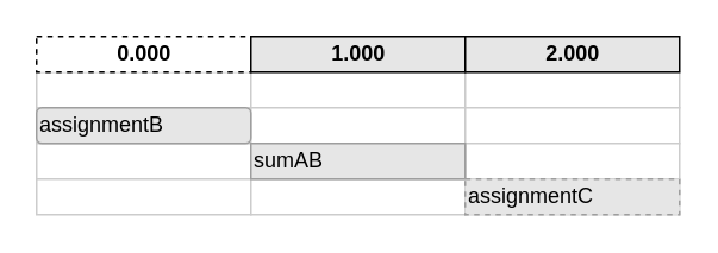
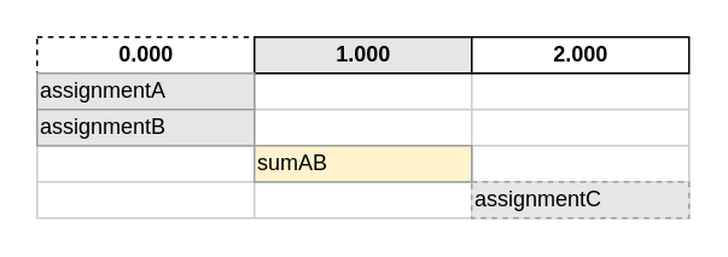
- <mxCell id="16" value="2.000" style="strokeWidth=1;fontStyle=1;html=1;fillColor=#e6e6e6;" parent="1" vertex="1"><mxGeometry x="260" y="20" width="120" height="20" as="geometry" /></mxCell>
+ <mxCell id="16" value="2.000" style="strokeWidth=1;fontStyle=1;html=1;" parent="1" vertex="1"><mxGeometry x="260" y="20" width="120" height="20" as="geometry" /></mxCell>
+ <mxCell id="17" value="assignmentA" style="align=left;strokeColor=#9E9E9E;html=1;fillColor=#E6E6E6;" parent="1" vertex="1"><mxGeometry x="20" y="40" width="120" height="20" as="geometry" /></mxCell>
- <mxCell id="18" value="assignmentB" style="align=left;strokeColor=#9E9E9E;html=1;fillColor=#E6E6E6;rounded=1;" parent="1" vertex="1"><mxGeometry x="20" y="60" width="120" height="20" as="geometry" /></mxCell>
+ <mxCell id="18" value="assignmentB" style="align=left;strokeColor=#9E9E9E;html=1;fillColor=#E6E6E6;" parent="1" vertex="1"><mxGeometry x="20" y="60" width="120" height="20" as="geometry" /></mxCell>
- <mxCell id="19" value="sumAB" style="align=left;strokeColor=#9E9E9E;html=1;fillColor=#E6E6E6;" parent="1" vertex="1"><mxGeometry x="140" y="80" width="120" height="20" as="geometry" /></mxCell>
+ <mxCell id="19" value="sumAB" style="align=left;strokeColor=#9E9E9E;html=1;fillColor=#fff2cc;" parent="1" vertex="1"><mxGeometry x="140" y="80" width="120" height="20" as="geometry" /></mxCell>
